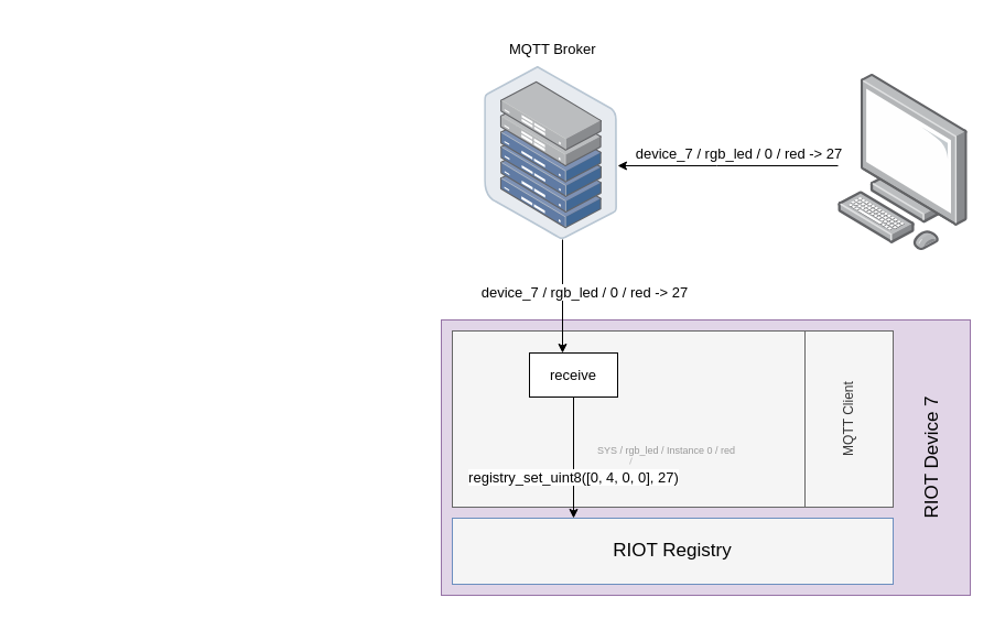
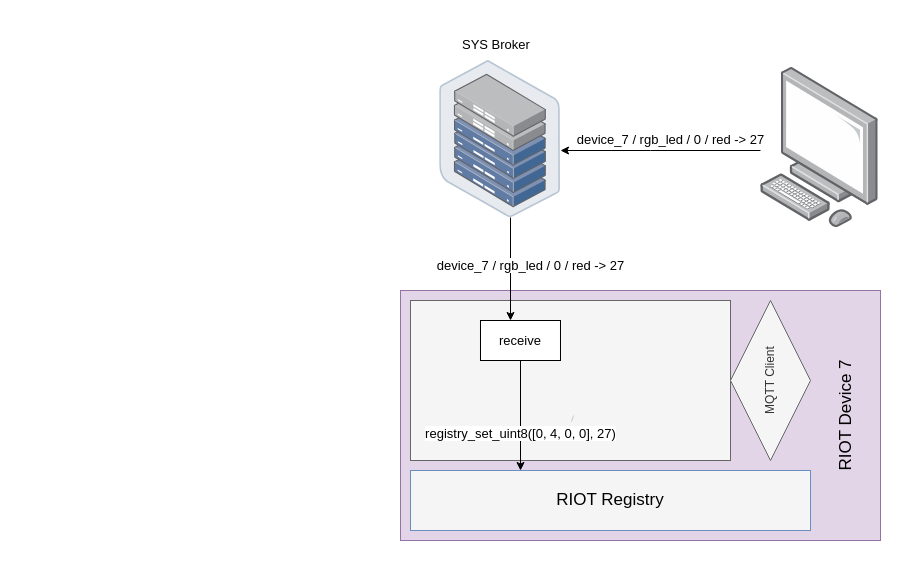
- <mxCell id="16" value="&lt;span style=&quot;color: rgb(0, 0, 0); font-family: helvetica; font-size: 13px; font-style: normal; font-weight: 400; letter-spacing: normal; text-align: center; text-indent: 0px; text-transform: none; word-spacing: 0px; background-color: rgb(255, 255, 255); display: inline; float: none;&quot;&gt;MQTT Broker&lt;/span&gt;" style="text;whiteSpace=wrap;html=1;" parent="1" vertex="1"><mxGeometry x="459.99" y="30" width="100" height="30" as="geometry" /></mxCell>
+ <mxCell id="16" value="&lt;span style=&quot;color: rgb(0, 0, 0); font-family: helvetica; font-size: 13px; font-style: normal; font-weight: 400; letter-spacing: normal; text-align: center; text-indent: 0px; text-transform: none; word-spacing: 0px; background-color: rgb(255, 255, 255); display: inline; float: none;&quot;&gt;SYS Broker&lt;/span&gt;" style="text;whiteSpace=wrap;html=1;" parent="1" vertex="1"><mxGeometry x="459.99" y="30" width="100" height="30" as="geometry" /></mxCell>
- <mxCell id="12" value="MQTT Client" style="rounded=0;whiteSpace=wrap;html=1;fillColor=#f5f5f5;strokeColor=#666666;fontColor=#333333;horizontal=0;" parent="1" vertex="1"><mxGeometry x="730" y="300" width="80" height="160" as="geometry" /></mxCell>
+ <mxCell id="12" value="MQTT Client" style="rhombus;whiteSpace=wrap;html=1;fillColor=#f5f5f5;strokeColor=#666666;fontColor=#333333;horizontal=0;" parent="1" vertex="1"><mxGeometry x="730" y="300" width="80" height="160" as="geometry" /></mxCell>
- <mxCell id="11" value="&lt;span style=&quot;font-family: &amp;#34;helvetica&amp;#34; ; font-style: normal ; font-weight: 400 ; letter-spacing: normal ; text-align: center ; text-indent: 0px ; text-transform: none ; word-spacing: 0px ; display: inline ; float: none&quot;&gt;&lt;font style=&quot;font-size: 9px&quot; color=&quot;#999999&quot;&gt;SYS / rgb_led / Instance 0 / red&lt;/font&gt;&lt;/span&gt;" style="text;whiteSpace=wrap;html=1;fillColor=none;" parent="9" vertex="1"><mxGeometry width="170" height="30" as="geometry" /></mxCell>
